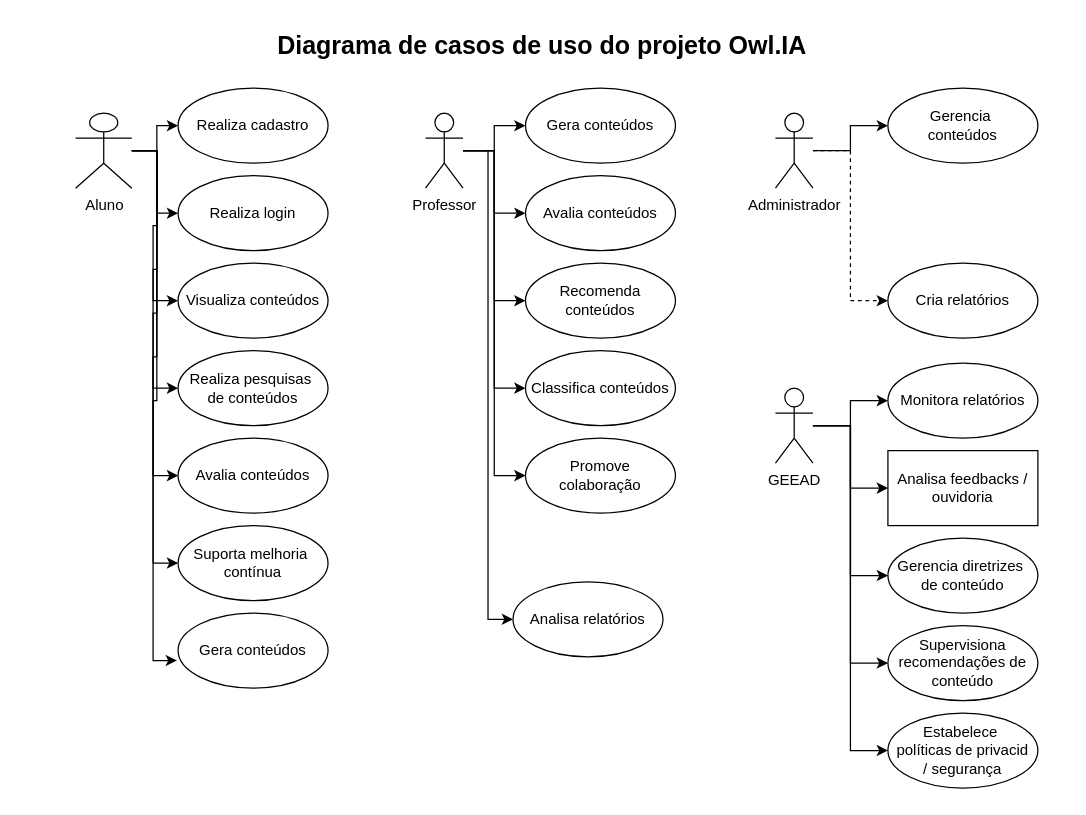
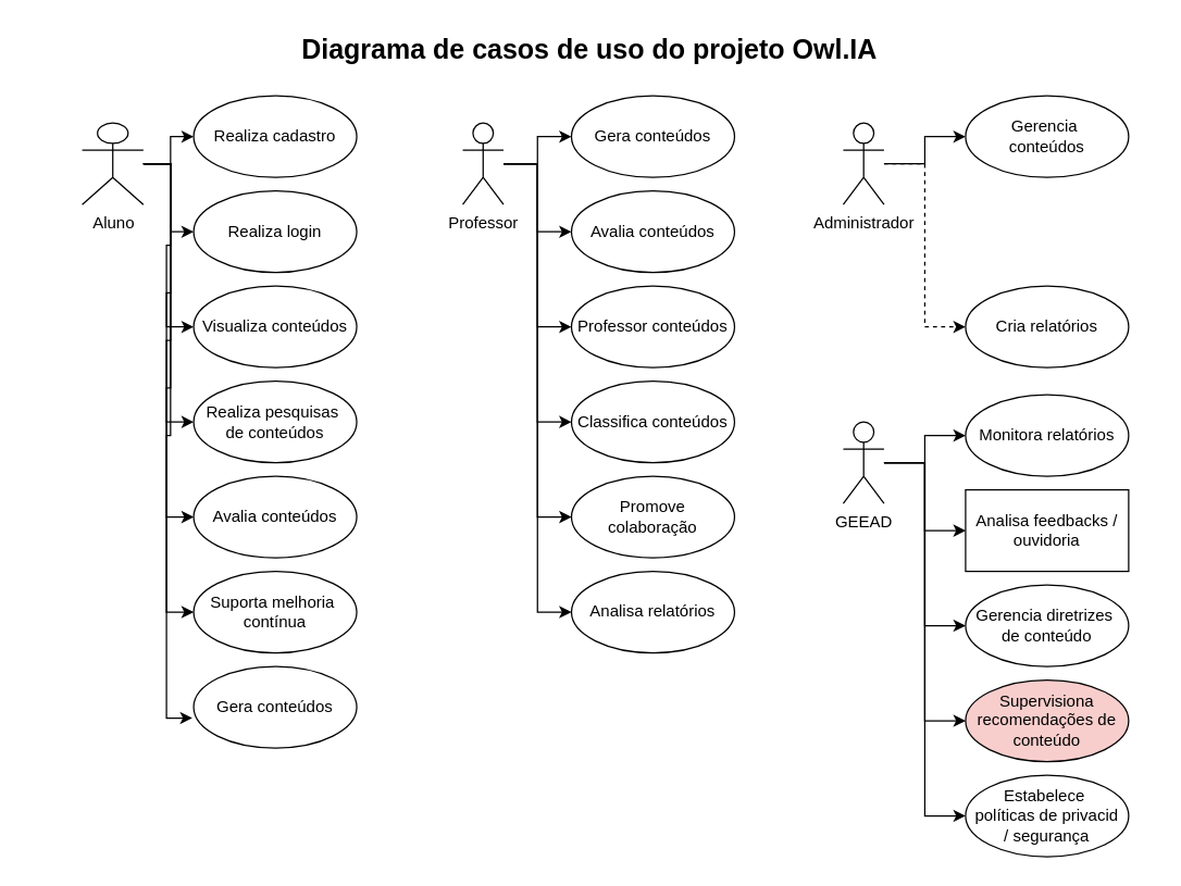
- <mxCell id="26" value="Recomenda conteúdos" style="ellipse;whiteSpace=wrap;html=1;" parent="1" vertex="1"><mxGeometry x="420" y="210" width="120" height="60" as="geometry" /></mxCell>
+ <mxCell id="26" value="Professor conteúdos" style="ellipse;whiteSpace=wrap;html=1;" parent="1" vertex="1"><mxGeometry x="420" y="210" width="120" height="60" as="geometry" /></mxCell>
- <mxCell id="34" value="Analisa relatórios" style="ellipse;whiteSpace=wrap;html=1;" parent="1" vertex="1"><mxGeometry x="410" y="465" width="120" height="60" as="geometry" /></mxCell>
+ <mxCell id="34" value="Analisa relatórios" style="ellipse;whiteSpace=wrap;html=1;" parent="1" vertex="1"><mxGeometry x="420" y="420" width="120" height="60" as="geometry" /></mxCell>
- <mxCell id="45" value="Supervisiona recomendações de conteúdo" style="ellipse;whiteSpace=wrap;html=1;" vertex="1" parent="1"><mxGeometry x="710" y="500" width="120" height="60" as="geometry" /></mxCell>
+ <mxCell id="45" value="Supervisiona recomendações de conteúdo" style="ellipse;whiteSpace=wrap;html=1;fillColor=#f8cecc;" vertex="1" parent="1"><mxGeometry x="710" y="500" width="120" height="60" as="geometry" /></mxCell>
